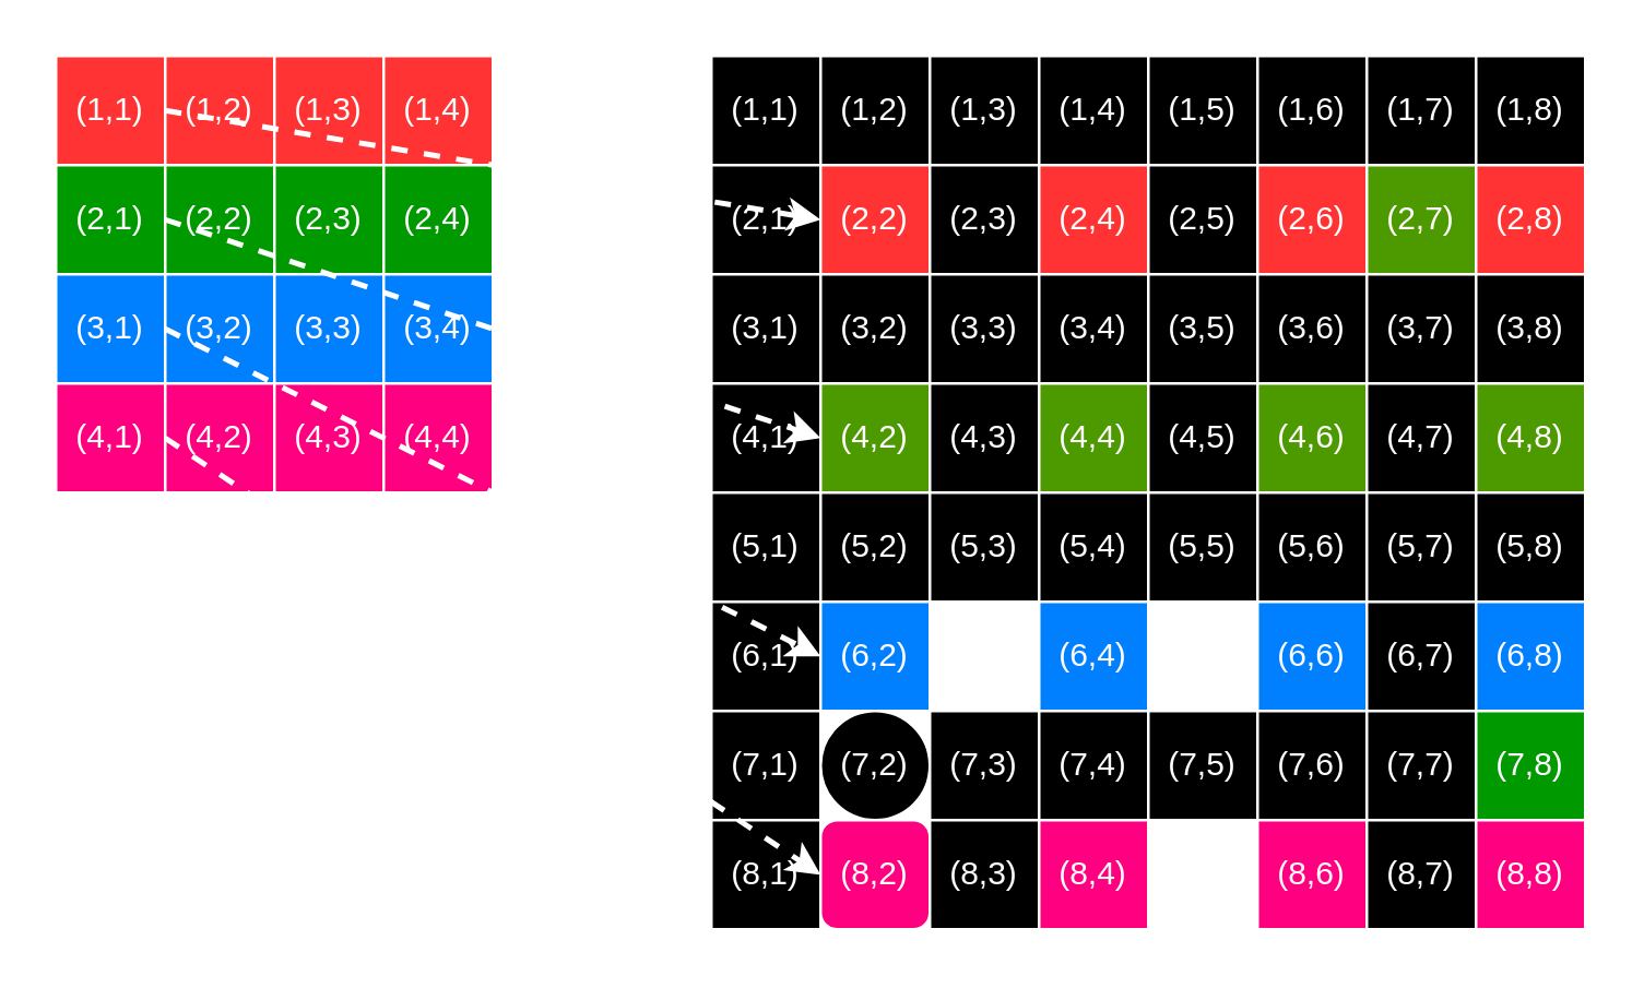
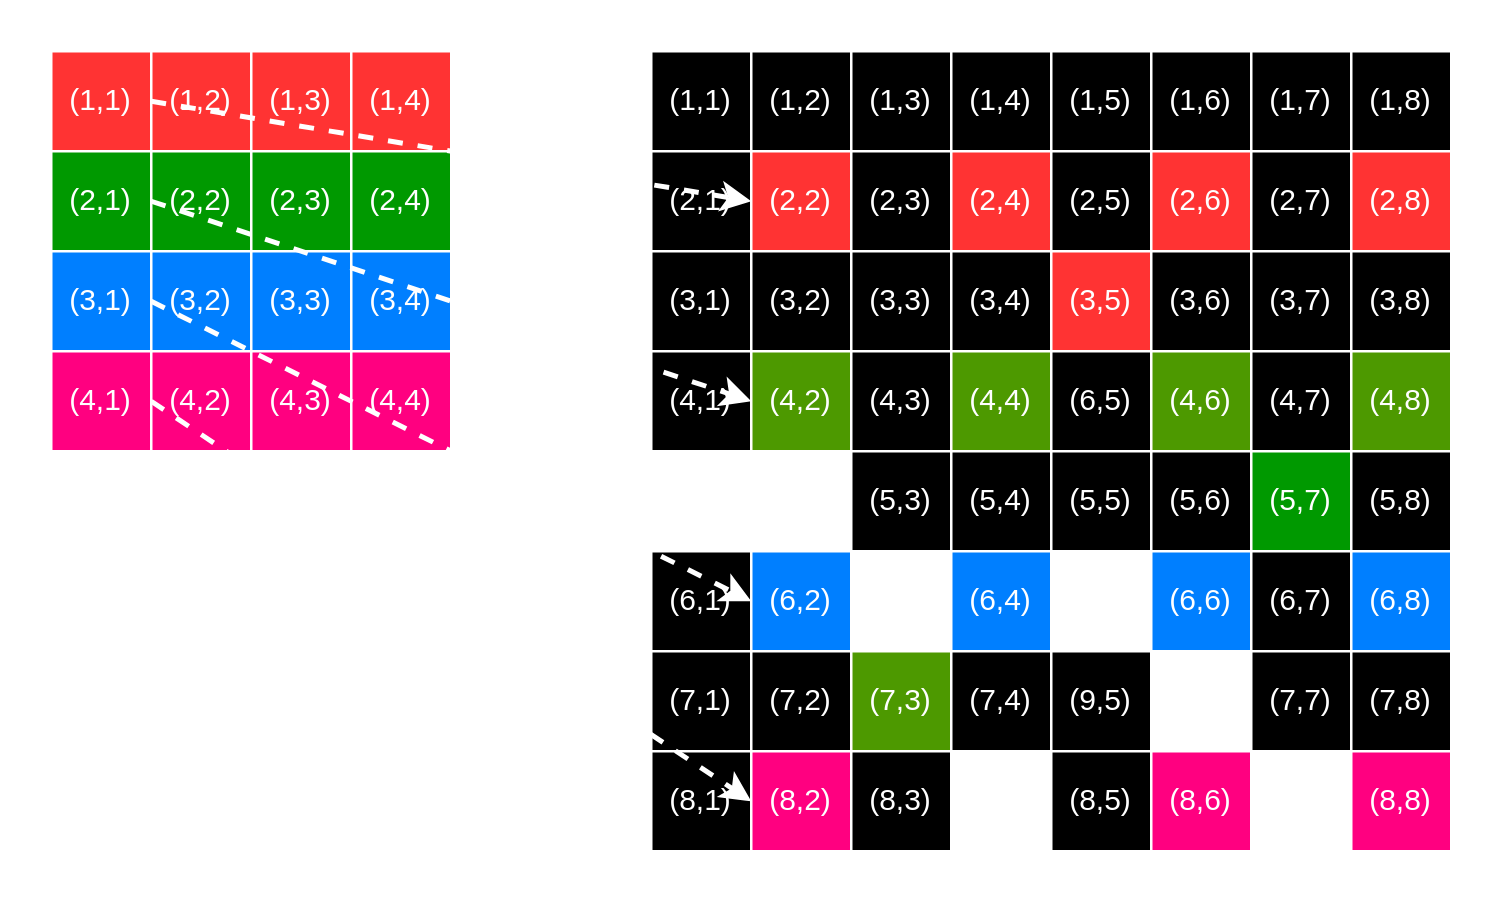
- <mxCell id="32" value="(2,7)" style="rounded=0;whiteSpace=wrap;html=1;fillColor=#4d9900;strokeColor=#FFFFFF;fontColor=#FFFFFF;" vertex="1" parent="1"><mxGeometry x="500" y="60" width="40" height="40" as="geometry" /></mxCell>
+ <mxCell id="32" value="(2,7)" style="rounded=0;whiteSpace=wrap;html=1;fillColor=#000000;strokeColor=#FFFFFF;fontColor=#FFFFFF;" vertex="1" parent="1"><mxGeometry x="500" y="60" width="40" height="40" as="geometry" /></mxCell>
- <mxCell id="38" value="(3,5)" style="rounded=0;whiteSpace=wrap;html=1;fillColor=#000000;strokeColor=#FFFFFF;fontColor=#FFFFFF;" vertex="1" parent="1"><mxGeometry x="420" y="100" width="40" height="40" as="geometry" /></mxCell>
+ <mxCell id="38" value="(3,5)" style="rounded=0;whiteSpace=wrap;html=1;fillColor=#ff3333;strokeColor=#FFFFFF;fontColor=#FFFFFF;" vertex="1" parent="1"><mxGeometry x="420" y="100" width="40" height="40" as="geometry" /></mxCell>
- <mxCell id="46" value="(4,5)" style="rounded=0;whiteSpace=wrap;html=1;fillColor=#000000;strokeColor=#FFFFFF;fontColor=#FFFFFF;" vertex="1" parent="1"><mxGeometry x="420" y="140" width="40" height="40" as="geometry" /></mxCell>
+ <mxCell id="46" value="(6,5)" style="rounded=0;whiteSpace=wrap;html=1;fillColor=#000000;strokeColor=#FFFFFF;fontColor=#FFFFFF;" vertex="1" parent="1"><mxGeometry x="420" y="140" width="40" height="40" as="geometry" /></mxCell>
- <mxCell id="50" value="(5,1)" style="rounded=0;whiteSpace=wrap;html=1;fillColor=#000000;strokeColor=#FFFFFF;fontColor=#FFFFFF;" vertex="1" parent="1"><mxGeometry x="260" y="180" width="40" height="40" as="geometry" /></mxCell>
- <mxCell id="51" value="(5,2)" style="rounded=0;whiteSpace=wrap;html=1;fillColor=#000000;strokeColor=#FFFFFF;fontColor=#FFFFFF;" vertex="1" parent="1"><mxGeometry x="300" y="180" width="40" height="40" as="geometry" /></mxCell>
- <mxCell id="56" value="(5,7)" style="rounded=0;whiteSpace=wrap;html=1;fillColor=#000000;strokeColor=#FFFFFF;fontColor=#FFFFFF;" vertex="1" parent="1"><mxGeometry x="500" y="180" width="40" height="40" as="geometry" /></mxCell>
+ <mxCell id="56" value="(5,7)" style="rounded=0;whiteSpace=wrap;html=1;fillColor=#009900;strokeColor=#FFFFFF;fontColor=#FFFFFF;" vertex="1" parent="1"><mxGeometry x="500" y="180" width="40" height="40" as="geometry" /></mxCell>
- <mxCell id="65" value="(7,2)" style="ellipse;whiteSpace=wrap;html=1;fillColor=#000000;strokeColor=#FFFFFF;fontColor=#FFFFFF;" vertex="1" parent="1"><mxGeometry x="300" y="260" width="40" height="40" as="geometry" /></mxCell>
+ <mxCell id="65" value="(7,2)" style="rounded=0;whiteSpace=wrap;html=1;fillColor=#000000;strokeColor=#FFFFFF;fontColor=#FFFFFF;" vertex="1" parent="1"><mxGeometry x="300" y="260" width="40" height="40" as="geometry" /></mxCell>
- <mxCell id="66" value="(7,3)" style="rounded=0;whiteSpace=wrap;html=1;fillColor=#000000;strokeColor=#FFFFFF;fontColor=#FFFFFF;" vertex="1" parent="1"><mxGeometry x="340" y="260" width="40" height="40" as="geometry" /></mxCell>
+ <mxCell id="66" value="(7,3)" style="rounded=0;whiteSpace=wrap;html=1;fillColor=#4d9900;strokeColor=#FFFFFF;fontColor=#FFFFFF;" vertex="1" parent="1"><mxGeometry x="340" y="260" width="40" height="40" as="geometry" /></mxCell>
- <mxCell id="68" value="(7,5)" style="rounded=0;whiteSpace=wrap;html=1;fillColor=#000000;strokeColor=#FFFFFF;fontColor=#FFFFFF;" vertex="1" parent="1"><mxGeometry x="420" y="260" width="40" height="40" as="geometry" /></mxCell>
+ <mxCell id="68" value="(9,5)" style="rounded=0;whiteSpace=wrap;html=1;fillColor=#000000;strokeColor=#FFFFFF;fontColor=#FFFFFF;" vertex="1" parent="1"><mxGeometry x="420" y="260" width="40" height="40" as="geometry" /></mxCell>
- <mxCell id="69" value="(7,6)" style="rounded=0;whiteSpace=wrap;html=1;fillColor=#000000;strokeColor=#FFFFFF;fontColor=#FFFFFF;" vertex="1" parent="1"><mxGeometry x="460" y="260" width="40" height="40" as="geometry" /></mxCell>
- <mxCell id="71" value="(7,8)" style="rounded=0;whiteSpace=wrap;html=1;fillColor=#009900;strokeColor=#FFFFFF;fontColor=#FFFFFF;" vertex="1" parent="1"><mxGeometry x="540" y="260" width="40" height="40" as="geometry" /></mxCell>
+ <mxCell id="71" value="(7,8)" style="rounded=0;whiteSpace=wrap;html=1;fillColor=#000000;strokeColor=#FFFFFF;fontColor=#FFFFFF;" vertex="1" parent="1"><mxGeometry x="540" y="260" width="40" height="40" as="geometry" /></mxCell>
- <mxCell id="73" value="(8,2)" style="whiteSpace=wrap;html=1;fillColor=#FF0080;strokeColor=#FFFFFF;fontColor=#FFFFFF;rounded=1;" vertex="1" parent="1"><mxGeometry x="300" y="300" width="40" height="40" as="geometry" /></mxCell>
+ <mxCell id="73" value="(8,2)" style="rounded=0;whiteSpace=wrap;html=1;fillColor=#FF0080;strokeColor=#FFFFFF;fontColor=#FFFFFF;" vertex="1" parent="1"><mxGeometry x="300" y="300" width="40" height="40" as="geometry" /></mxCell>
- <mxCell id="75" value="(8,4)" style="rounded=0;whiteSpace=wrap;html=1;fillColor=#FF0080;strokeColor=#FFFFFF;fontColor=#FFFFFF;" vertex="1" parent="1"><mxGeometry x="380" y="300" width="40" height="40" as="geometry" /></mxCell>
+ <mxCell id="76" value="(8,5)" style="rounded=0;whiteSpace=wrap;html=1;fillColor=#000000;strokeColor=#FFFFFF;fontColor=#FFFFFF;" vertex="1" parent="1"><mxGeometry x="420" y="300" width="40" height="40" as="geometry" /></mxCell>
- <mxCell id="78" value="(8,7)" style="rounded=0;whiteSpace=wrap;html=1;fillColor=#000000;strokeColor=#FFFFFF;fontColor=#FFFFFF;" vertex="1" parent="1"><mxGeometry x="500" y="300" width="40" height="40" as="geometry" /></mxCell>
